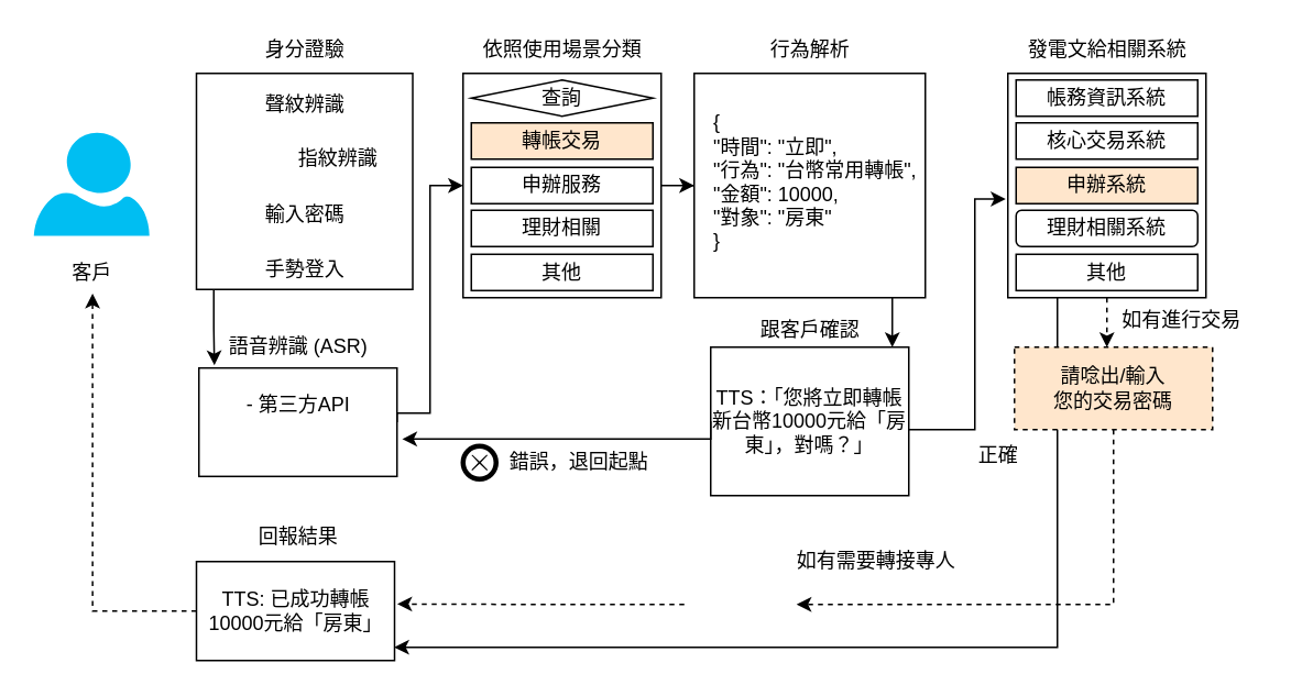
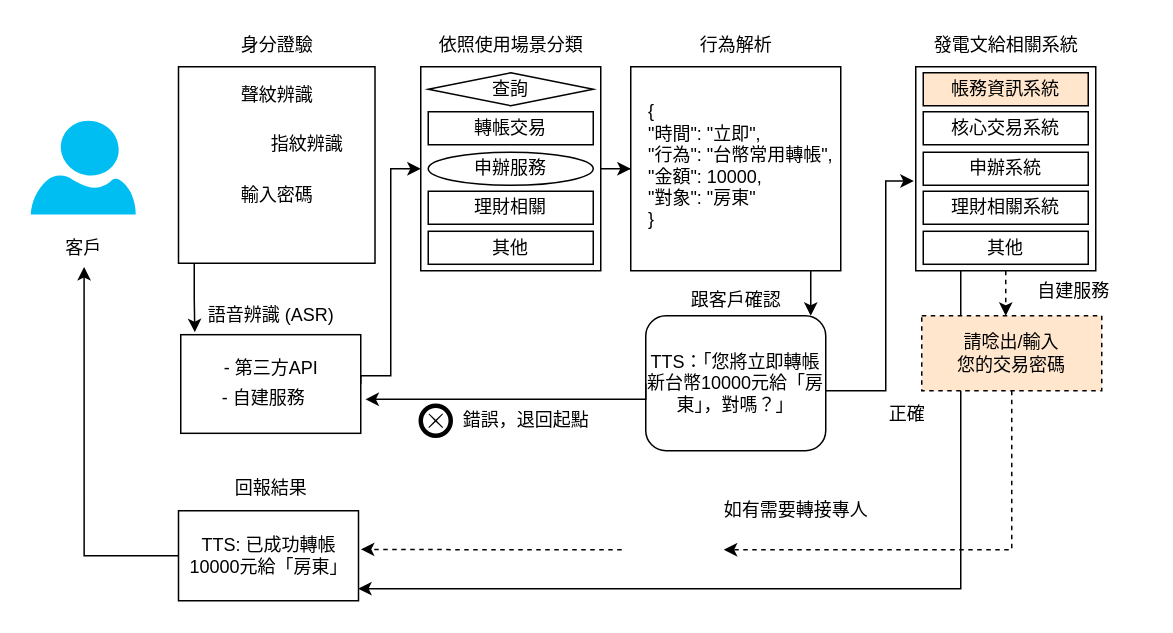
- <mxCell id="46" value="帳務資訊系統" style="rounded=0;whiteSpace=wrap;html=1;" vertex="1" parent="43"><mxGeometry x="5" y="28" width="110" height="22" as="geometry" /></mxCell>
+ <mxCell id="46" value="帳務資訊系統" style="rounded=0;whiteSpace=wrap;html=1;fillColor=#ffe6cc;" vertex="1" parent="43"><mxGeometry x="5" y="28" width="110" height="22" as="geometry" /></mxCell>
- <mxCell id="25" value="轉帳交易" style="rounded=0;whiteSpace=wrap;html=1;fillColor=#ffe6cc;" vertex="1" parent="21"><mxGeometry x="5" y="54" width="110" height="22" as="geometry" /></mxCell>
+ <mxCell id="25" value="轉帳交易" style="rounded=0;whiteSpace=wrap;html=1;" vertex="1" parent="21"><mxGeometry x="5" y="54" width="110" height="22" as="geometry" /></mxCell>
- <mxCell id="26" value="申辦服務" style="rounded=0;whiteSpace=wrap;html=1;" vertex="1" parent="21"><mxGeometry x="5" y="81" width="110" height="22" as="geometry" /></mxCell>
+ <mxCell id="26" value="申辦服務" style="ellipse;whiteSpace=wrap;html=1;" vertex="1" parent="21"><mxGeometry x="5" y="81" width="110" height="22" as="geometry" /></mxCell>
- <mxCell id="48" value="申辦系統" style="rounded=0;whiteSpace=wrap;html=1;fillColor=#ffe6cc;" vertex="1" parent="43"><mxGeometry x="5" y="81" width="110" height="22" as="geometry" /></mxCell>
+ <mxCell id="48" value="申辦系統" style="rounded=0;whiteSpace=wrap;html=1;" vertex="1" parent="43"><mxGeometry x="5" y="81" width="110" height="22" as="geometry" /></mxCell>
- <mxCell id="49" value="理財相關系統" style="whiteSpace=wrap;html=1;rounded=1;" vertex="1" parent="43"><mxGeometry x="5" y="107" width="110" height="22" as="geometry" /></mxCell>
+ <mxCell id="49" value="理財相關系統" style="rounded=0;whiteSpace=wrap;html=1;" vertex="1" parent="43"><mxGeometry x="5" y="107" width="110" height="22" as="geometry" /></mxCell>
- <mxCell id="15" value="手勢登入" style="text;html=1;resizable=0;autosize=1;align=center;verticalAlign=middle;points=[];fillColor=none;strokeColor=none;rounded=0;" vertex="1" parent="1"><mxGeometry x="154" y="152.5" width="60" height="20" as="geometry" /></mxCell>
- <mxCell id="55" value="如有進行交易" style="text;html=1;resizable=0;autosize=1;align=center;verticalAlign=middle;points=[];fillColor=none;strokeColor=none;rounded=0;dashed=1;" vertex="1" parent="1"><mxGeometry x="670" y="184" width="90" height="20" as="geometry" /></mxCell>
+ <mxCell id="55" value="自建服務" style="text;html=1;resizable=0;autosize=1;align=center;verticalAlign=middle;points=[];fillColor=none;strokeColor=none;rounded=0;dashed=1;" vertex="1" parent="1"><mxGeometry x="670" y="184" width="90" height="20" as="geometry" /></mxCell>
- <mxCell id="36" value="TTS：「您將立即轉帳新台幣10000元給「房東」，對嗎？」" style="whiteSpace=wrap;html=1;" vertex="1" parent="35"><mxGeometry y="20" width="120" height="90" as="geometry" /></mxCell>
+ <mxCell id="36" value="TTS：「您將立即轉帳新台幣10000元給「房東」，對嗎？」" style="whiteSpace=wrap;html=1;rounded=1;" vertex="1" parent="35"><mxGeometry y="20" width="120" height="90" as="geometry" /></mxCell>
+ <mxCell id="20" value="- 自建服務" style="text;html=1;resizable=0;autosize=1;align=center;verticalAlign=middle;points=[];fillColor=none;strokeColor=none;rounded=0;" vertex="1" parent="16"><mxGeometry x="20" y="55.13" width="70" height="20" as="geometry" /></mxCell>
- <mxCell id="59" style="edgeStyle=orthogonalEdgeStyle;rounded=0;orthogonalLoop=1;jettySize=auto;html=1;exitX=0;exitY=0.5;exitDx=0;exitDy=0;entryX=0.514;entryY=1.122;entryDx=0;entryDy=0;entryPerimeter=0;dashed=1;" edge="1" parent="1" source="60" target="4"><mxGeometry relative="1" as="geometry" /></mxCell>
+ <mxCell id="59" style="edgeStyle=orthogonalEdgeStyle;rounded=0;orthogonalLoop=1;jettySize=auto;html=1;exitX=0;exitY=0.5;exitDx=0;exitDy=0;entryX=0.514;entryY=1.122;entryDx=0;entryDy=0;entryPerimeter=0;" edge="1" parent="1" source="60" target="4"><mxGeometry relative="1" as="geometry" /></mxCell>
